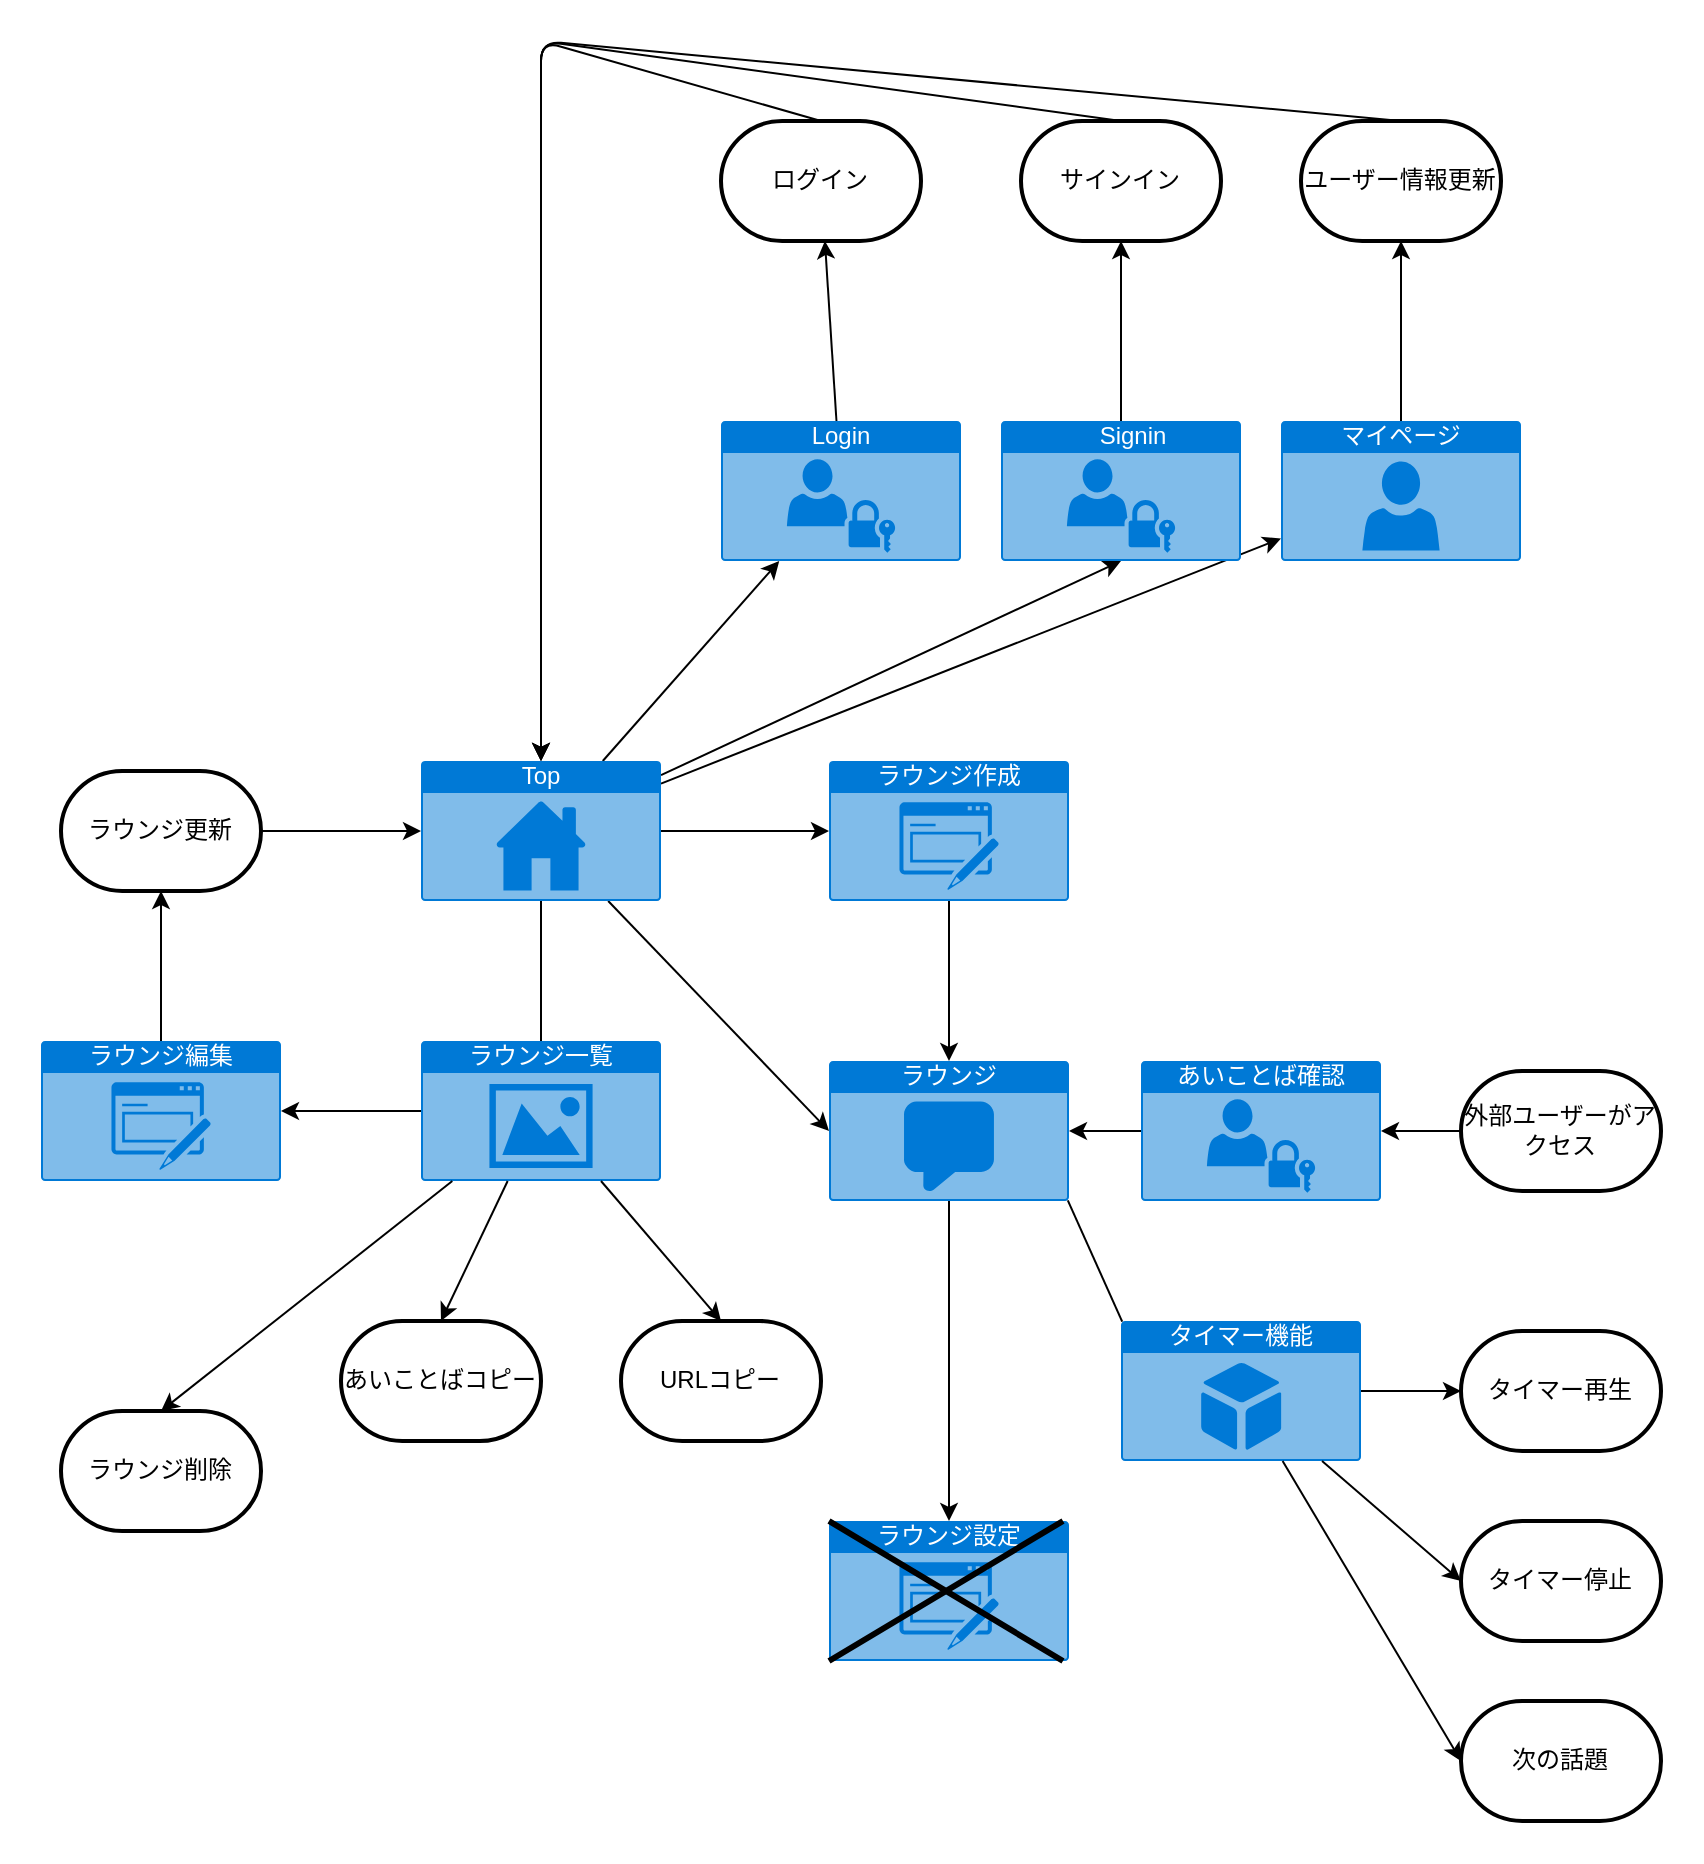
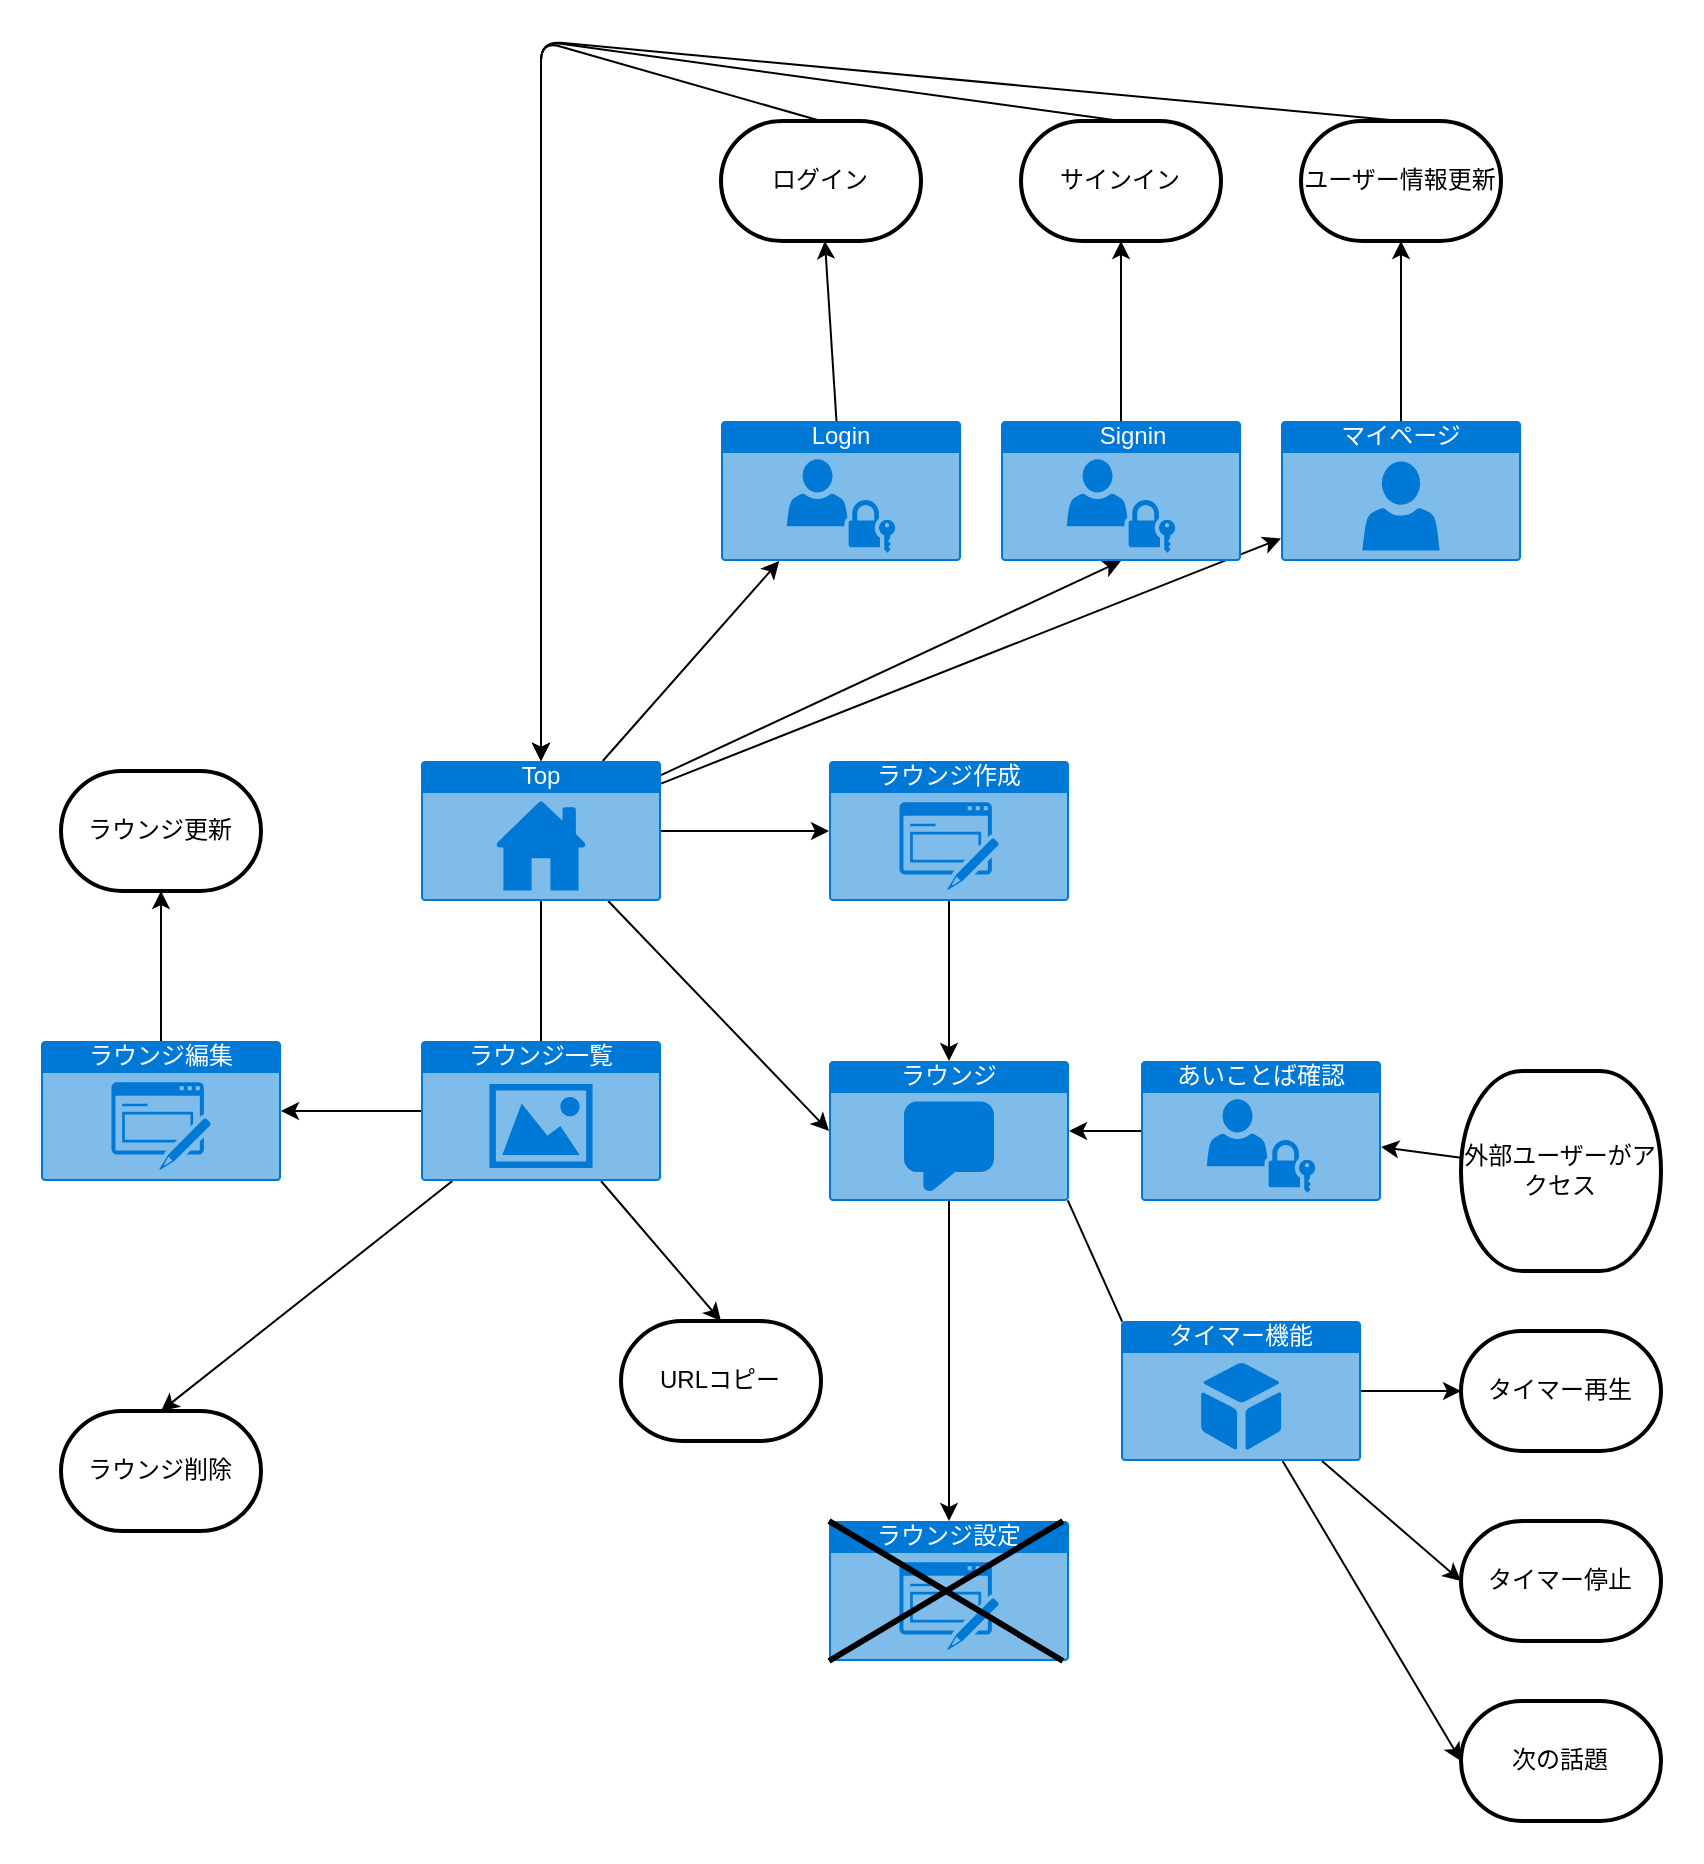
- <mxCell id="36" value="" style="endArrow=classic;html=1;entryX=0;entryY=0.5;entryDx=0;entryDy=0;entryPerimeter=0;exitX=1;exitY=0.5;exitDx=0;exitDy=0;exitPerimeter=0;" parent="1" source="35" target="8" edge="1"><mxGeometry width="50" height="50" relative="1" as="geometry"><mxPoint x="10" y="420" as="sourcePoint" /><mxPoint x="210" y="460" as="targetPoint" /><Array as="points" /></mxGeometry></mxCell>
- <mxCell id="26" value="外部ユーザーがアクセス" style="strokeWidth=2;html=1;shape=mxgraph.flowchart.terminator;whiteSpace=wrap;" parent="1" vertex="1"><mxGeometry x="730" y="535" width="100" height="60" as="geometry" /></mxCell>
+ <mxCell id="26" value="外部ユーザーがアクセス" style="strokeWidth=2;html=1;shape=mxgraph.flowchart.terminator;whiteSpace=wrap;" parent="1" vertex="1"><mxGeometry x="730" y="535" width="100" height="100" as="geometry" /></mxCell>
- <mxCell id="48" value="" style="endArrow=classic;html=1;entryX=0.5;entryY=0;entryDx=0;entryDy=0;entryPerimeter=0;" parent="1" source="42" target="44" edge="1"><mxGeometry width="50" height="50" relative="1" as="geometry"><mxPoint x="230" y="650" as="sourcePoint" /><mxPoint x="280" y="600" as="targetPoint" /></mxGeometry></mxCell>
- <mxCell id="44" value="あいことばコピー" style="strokeWidth=2;html=1;shape=mxgraph.flowchart.terminator;whiteSpace=wrap;" parent="1" vertex="1"><mxGeometry x="170" y="660" width="100" height="60" as="geometry" /></mxCell>
